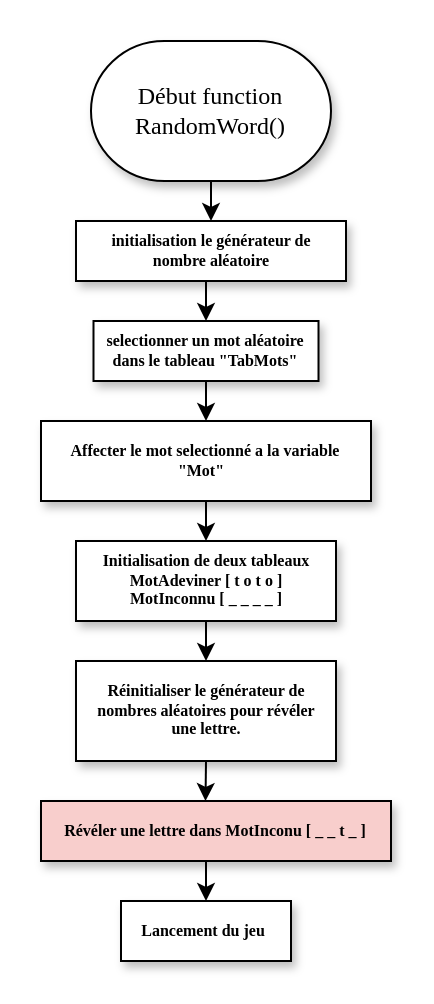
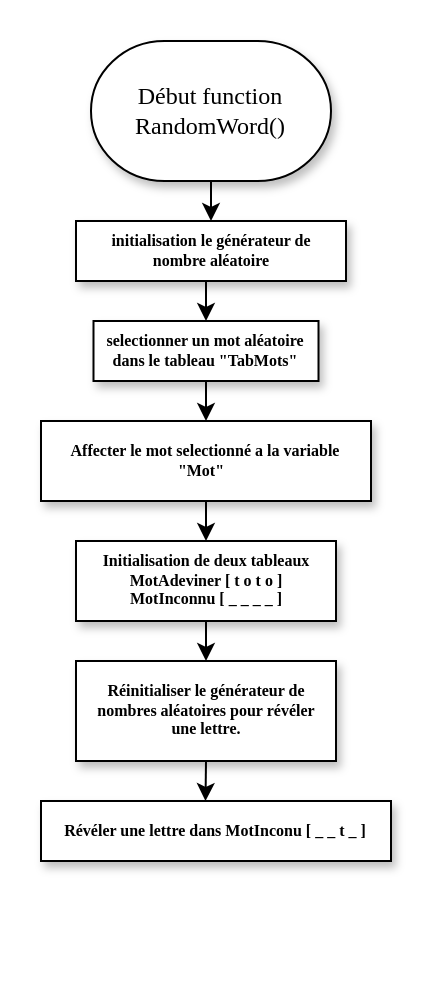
- <mxCell id="15" value="&lt;b&gt;Révéler une lettre dans MotInconu [ _ _ t _ ]&lt;/b&gt;" style="whiteSpace=wrap;html=1;rounded=0;shadow=1;labelBackgroundColor=none;strokeWidth=1;fontFamily=Verdana;fontSize=8;align=center;spacing=6;fillColor=#f8cecc;" vertex="1" parent="1"><mxGeometry x="20" y="400" width="175" height="30" as="geometry" /></mxCell>
+ <mxCell id="15" value="&lt;b&gt;Révéler une lettre dans MotInconu [ _ _ t _ ]&lt;/b&gt;" style="whiteSpace=wrap;html=1;rounded=0;shadow=1;labelBackgroundColor=none;strokeWidth=1;fontFamily=Verdana;fontSize=8;align=center;spacing=6;" vertex="1" parent="1"><mxGeometry x="20" y="400" width="175" height="30" as="geometry" /></mxCell>
- <mxCell id="14" style="edgeStyle=orthogonalEdgeStyle;rounded=0;orthogonalLoop=1;jettySize=auto;html=1;exitX=0.5;exitY=1;exitDx=0;exitDy=0;entryX=0.5;entryY=0;entryDx=0;entryDy=0;" edge="1" parent="1" source="15" target="8"><mxGeometry relative="1" as="geometry" /></mxCell>
- <mxCell id="8" value="&lt;b&gt;Lancement du jeu&amp;nbsp;&lt;/b&gt;" style="whiteSpace=wrap;html=1;rounded=0;shadow=1;labelBackgroundColor=none;strokeWidth=1;fontFamily=Verdana;fontSize=8;align=center;spacing=6;" vertex="1" parent="1"><mxGeometry x="60" y="450" width="85" height="30" as="geometry" /></mxCell>
